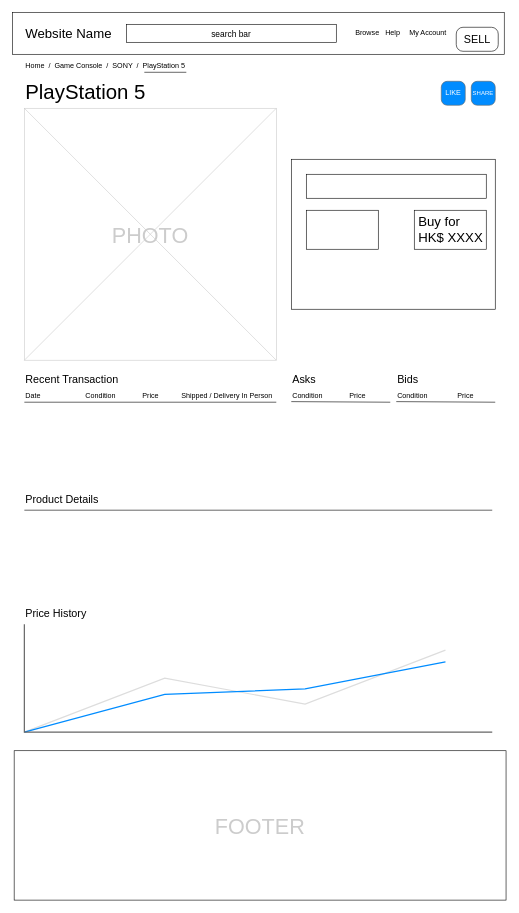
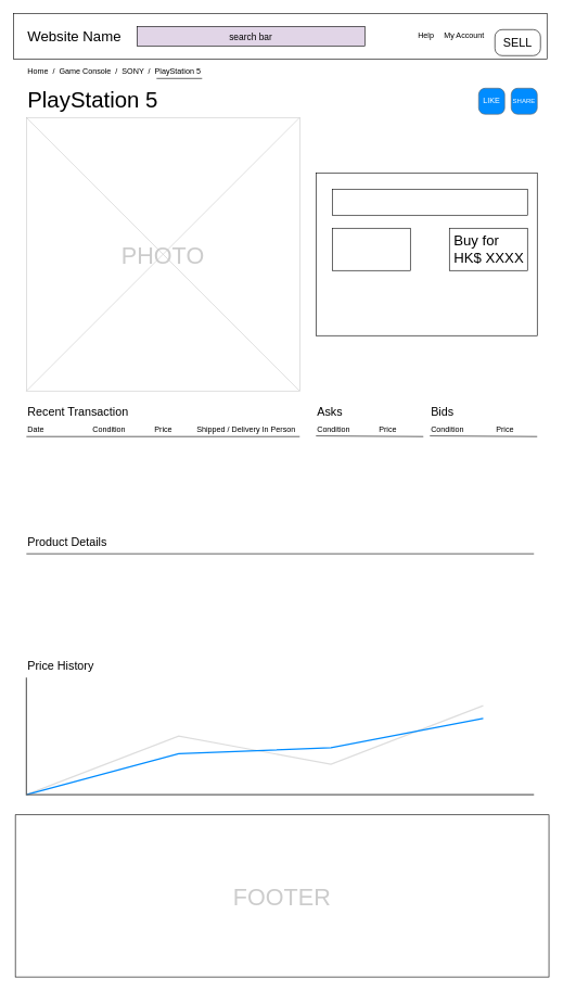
- <mxCell id="6" value="&lt;font style=&quot;font-size: 14px;&quot;&gt;search bar&lt;/font&gt;" style="rounded=0;whiteSpace=wrap;html=1;fontSize=25;verticalAlign=bottom;" parent="1" vertex="1"><mxGeometry x="210" y="40" width="350" height="30" as="geometry" /></mxCell>
+ <mxCell id="6" value="&lt;font style=&quot;font-size: 14px;&quot;&gt;search bar&lt;/font&gt;" style="rounded=0;whiteSpace=wrap;html=1;fontSize=25;verticalAlign=bottom;fillColor=#e1d5e7;" parent="1" vertex="1"><mxGeometry x="210" y="40" width="350" height="30" as="geometry" /></mxCell>
- <mxCell id="5" value="Browse" style="text;spacingTop=-5;" parent="1" vertex="1"><mxGeometry x="590" y="45" width="30" height="20" as="geometry" /></mxCell>
